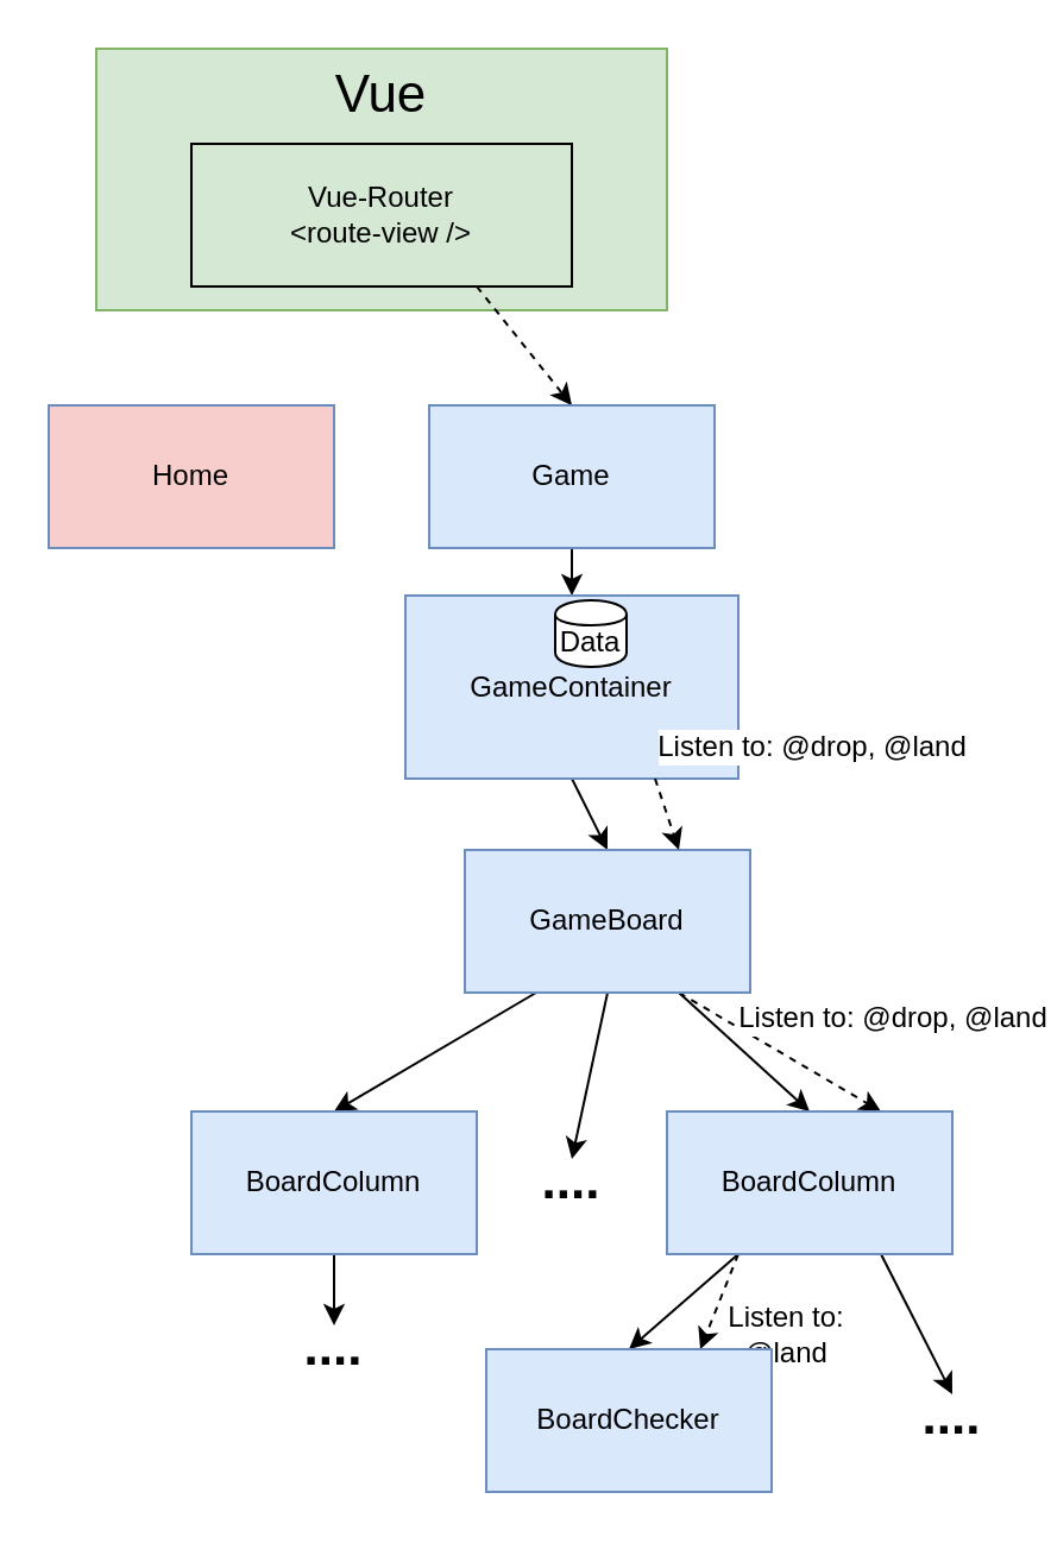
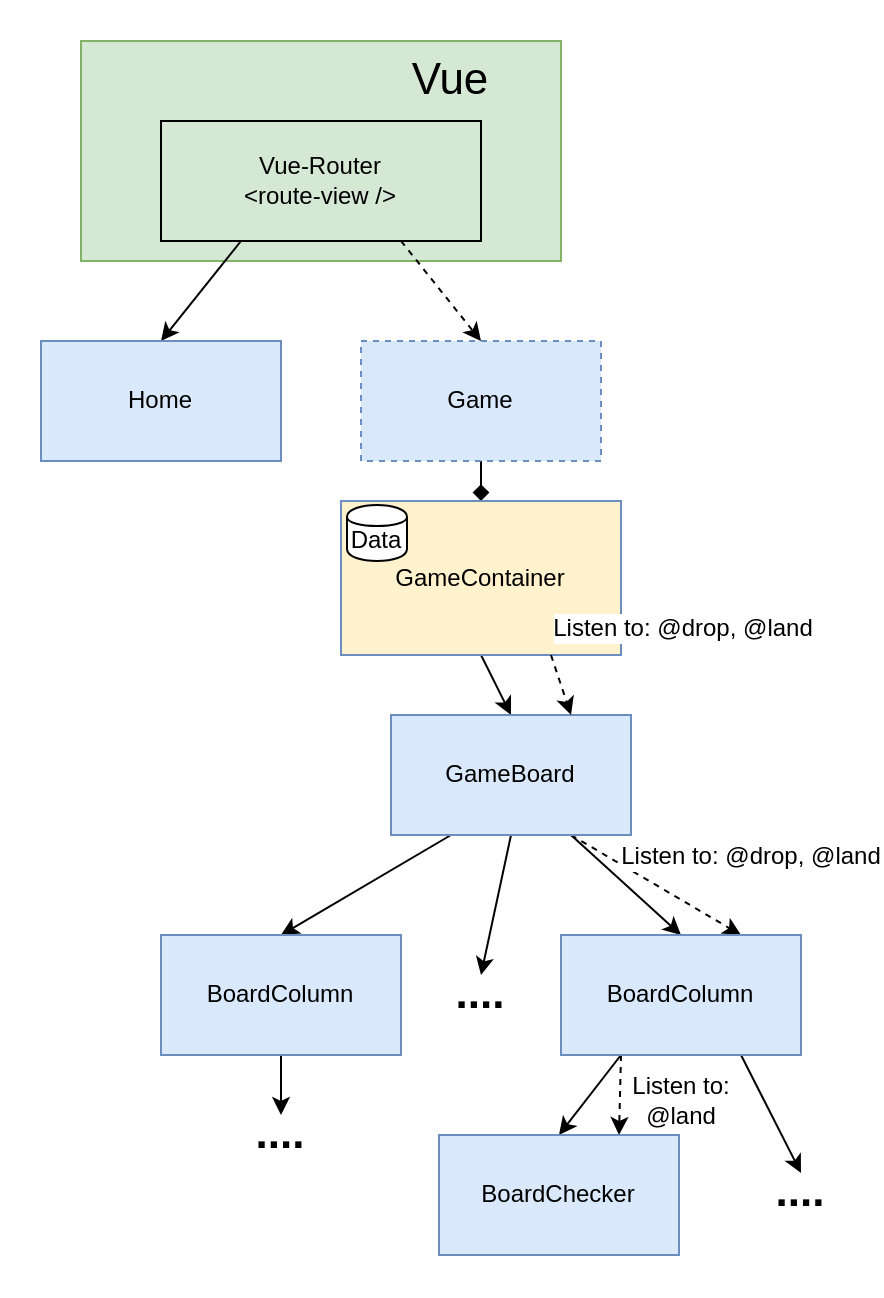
- <mxCell id="6" value="Vue" style="text;html=1;strokeColor=none;fillColor=none;align=center;verticalAlign=middle;whiteSpace=wrap;rounded=0;fontSize=22;" vertex="1" parent="1"><mxGeometry x="140" y="30" width="40" height="20" as="geometry" /></mxCell>
+ <mxCell id="6" value="Vue" style="text;html=1;strokeColor=none;fillColor=none;align=center;verticalAlign=middle;whiteSpace=wrap;rounded=0;fontSize=22;" vertex="1" parent="1"><mxGeometry x="205" y="30" width="40" height="20" as="geometry" /></mxCell>
+ <mxCell id="3" style="rounded=0;orthogonalLoop=1;jettySize=auto;html=1;exitX=0.25;exitY=1;exitDx=0;exitDy=0;entryX=0.5;entryY=0;entryDx=0;entryDy=0;" edge="1" parent="1" source="5" target="7"><mxGeometry relative="1" as="geometry" /></mxCell>
- <mxCell id="7" value="Home" style="rounded=0;whiteSpace=wrap;html=1;fillColor=#f8cecc;strokeColor=#6c8ebf;" vertex="1" parent="1"><mxGeometry x="20" y="170" width="120" height="60" as="geometry" /></mxCell>
+ <mxCell id="7" value="Home" style="rounded=0;whiteSpace=wrap;html=1;fillColor=#dae8fc;strokeColor=#6c8ebf;" vertex="1" parent="1"><mxGeometry x="20" y="170" width="120" height="60" as="geometry" /></mxCell>
- <mxCell id="9" value="Game" style="rounded=0;whiteSpace=wrap;html=1;fillColor=#dae8fc;strokeColor=#6c8ebf;" vertex="1" parent="1"><mxGeometry x="180" y="170" width="120" height="60" as="geometry" /></mxCell>
+ <mxCell id="9" value="Game" style="rounded=0;whiteSpace=wrap;html=1;fillColor=#dae8fc;strokeColor=#6c8ebf;dashed=1;" vertex="1" parent="1"><mxGeometry x="180" y="170" width="120" height="60" as="geometry" /></mxCell>
- <mxCell id="8" style="edgeStyle=none;rounded=0;orthogonalLoop=1;jettySize=auto;html=1;exitX=0.5;exitY=1;exitDx=0;exitDy=0;entryX=0.5;entryY=0;entryDx=0;entryDy=0;fontSize=12;" edge="1" parent="1" source="9" target="11"><mxGeometry relative="1" as="geometry" /></mxCell>
+ <mxCell id="8" style="edgeStyle=none;rounded=0;orthogonalLoop=1;jettySize=auto;html=1;exitX=0.5;exitY=1;exitDx=0;exitDy=0;entryX=0.5;entryY=0;entryDx=0;entryDy=0;fontSize=12;endArrow=diamond;" edge="1" parent="1" source="9" target="11"><mxGeometry relative="1" as="geometry" /></mxCell>
- <mxCell id="27" value="Data" style="shape=cylinder;whiteSpace=wrap;html=1;boundedLbl=1;backgroundOutline=1;fontSize=12;" vertex="1" parent="1"><mxGeometry x="233" y="252" width="30" height="28" as="geometry" /></mxCell>
+ <mxCell id="27" value="Data" style="shape=cylinder;whiteSpace=wrap;html=1;boundedLbl=1;backgroundOutline=1;fontSize=12;" vertex="1" parent="1"><mxGeometry x="173" y="252" width="30" height="28" as="geometry" /></mxCell>
- <mxCell id="11" value="GameContainer" style="rounded=0;whiteSpace=wrap;html=1;fillColor=#dae8fc;strokeColor=#6c8ebf;" vertex="1" parent="1"><mxGeometry x="170" y="250" width="140" height="77" as="geometry" /></mxCell>
+ <mxCell id="11" value="GameContainer" style="rounded=0;whiteSpace=wrap;html=1;fillColor=#fff2cc;strokeColor=#6c8ebf;" vertex="1" parent="1"><mxGeometry x="170" y="250" width="140" height="77" as="geometry" /></mxCell>
- <mxCell id="25" value="BoardChecker" style="rounded=0;whiteSpace=wrap;html=1;fillColor=#dae8fc;strokeColor=#6c8ebf;" vertex="1" parent="1"><mxGeometry x="204" y="567" width="120" height="60" as="geometry" /></mxCell>
+ <mxCell id="25" value="BoardChecker" style="rounded=0;whiteSpace=wrap;html=1;fillColor=#dae8fc;strokeColor=#6c8ebf;" vertex="1" parent="1"><mxGeometry x="219" y="567" width="120" height="60" as="geometry" /></mxCell>
